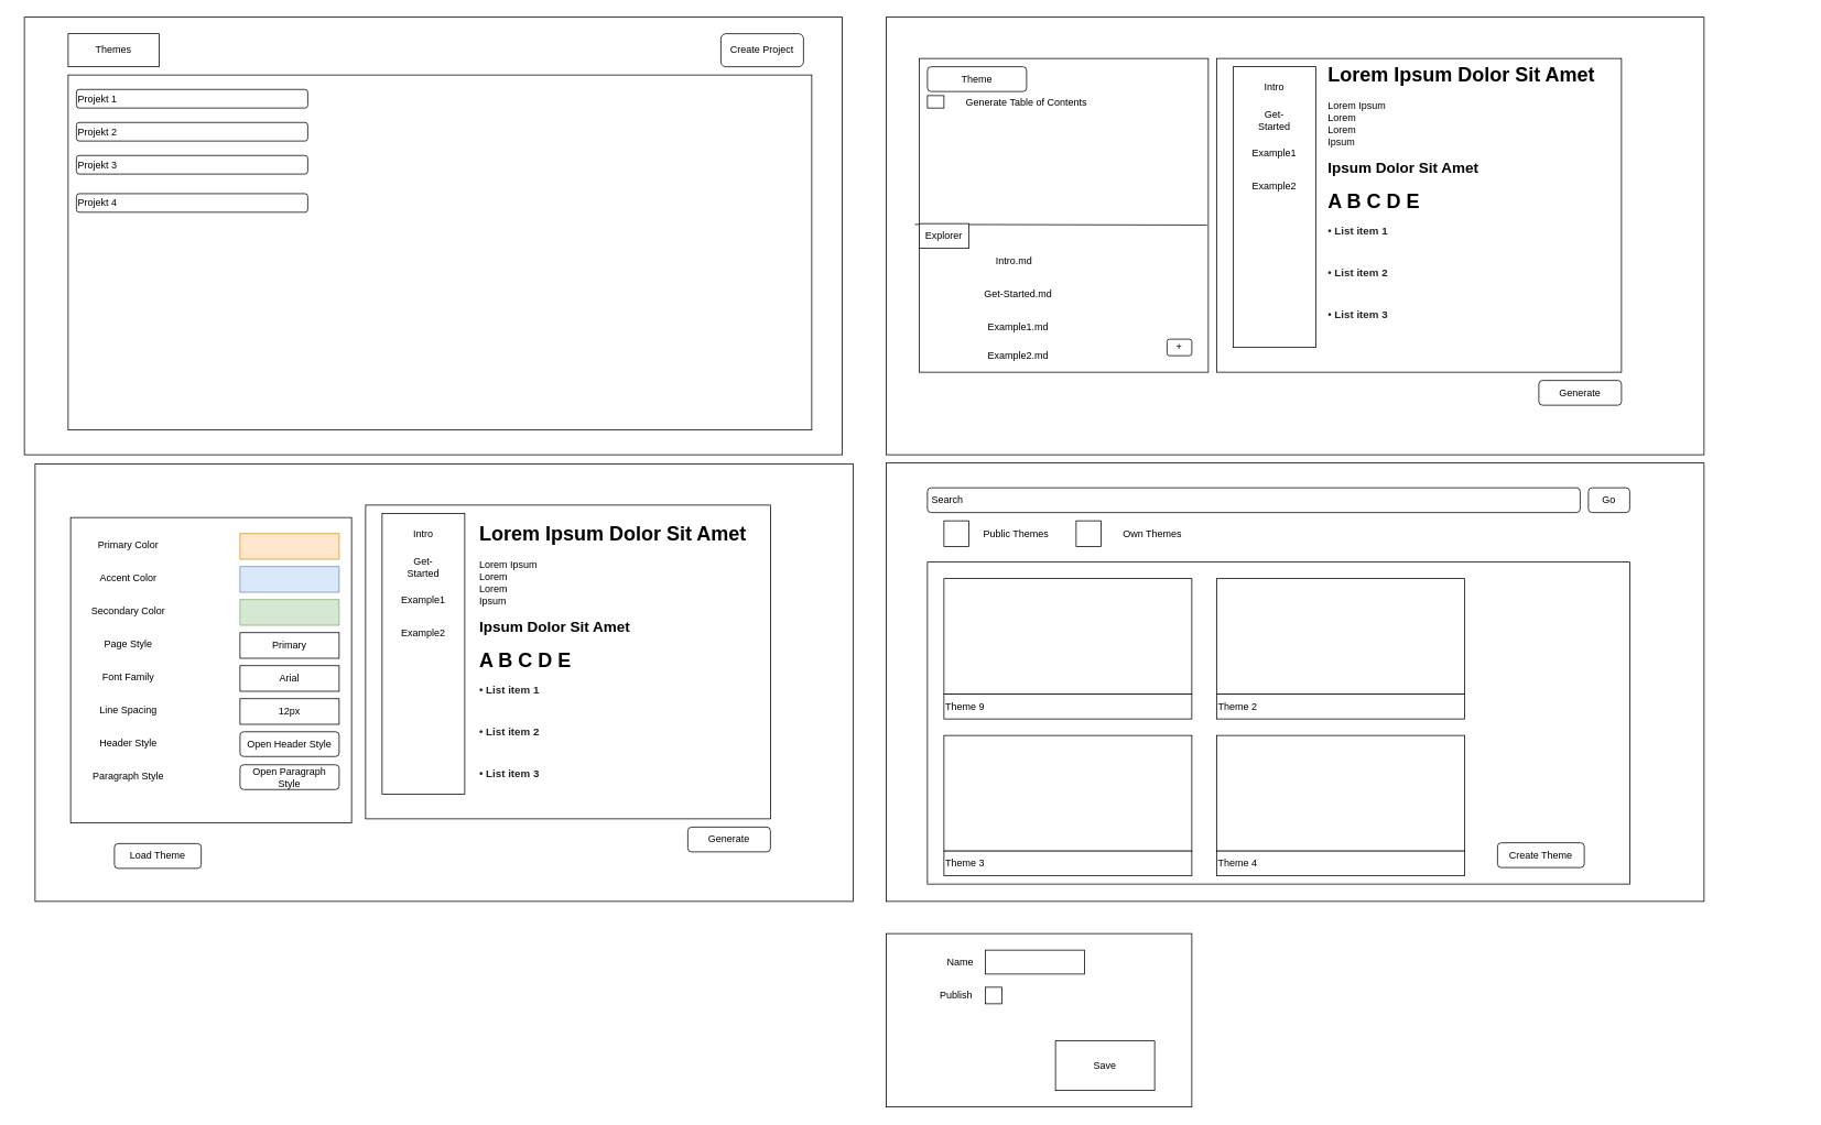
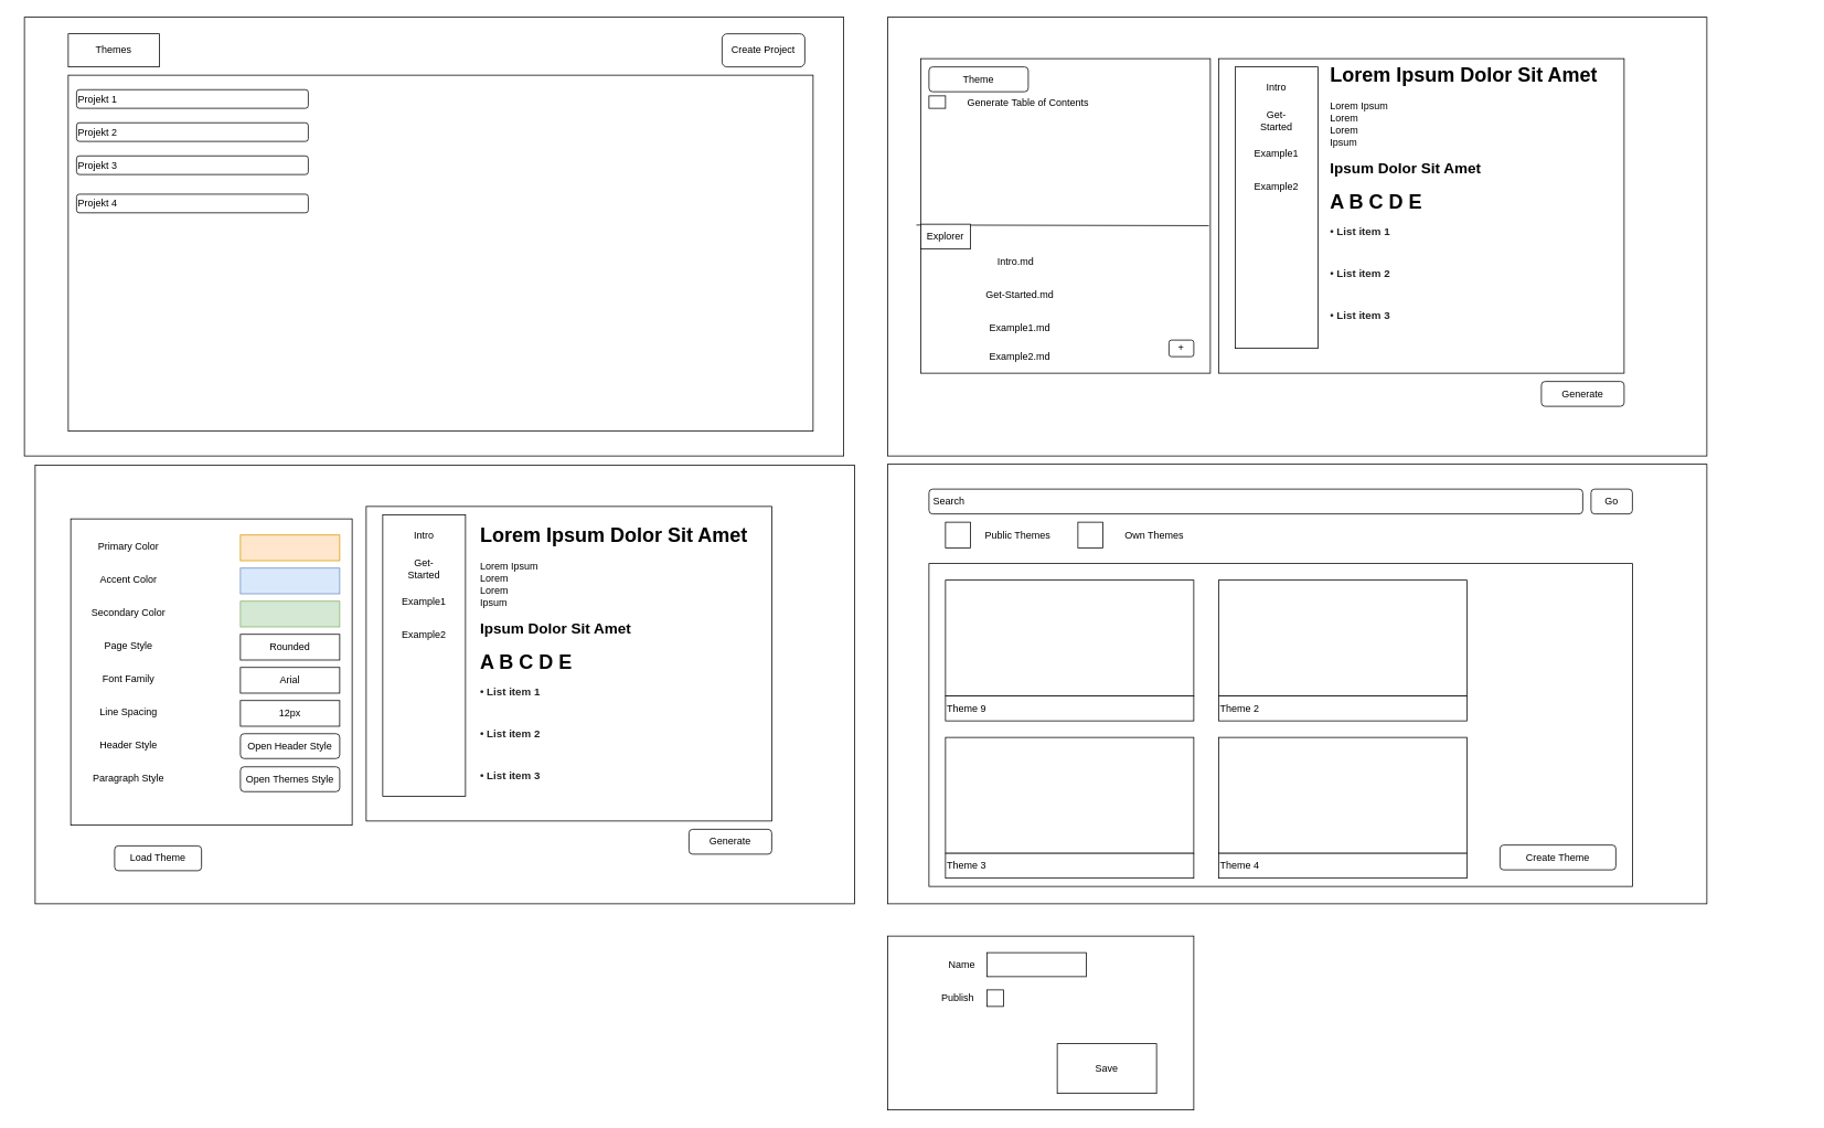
- <mxCell id="56" value="Primary" style="rounded=0;whiteSpace=wrap;html=1;" parent="1" vertex="1"><mxGeometry x="290" y="765.5" width="120" height="31" as="geometry" /></mxCell>
+ <mxCell id="56" value="Rounded" style="rounded=0;whiteSpace=wrap;html=1;" parent="1" vertex="1"><mxGeometry x="290" y="765.5" width="120" height="31" as="geometry" /></mxCell>
- <mxCell id="67" value="Open Paragraph Style" style="rounded=1;whiteSpace=wrap;html=1;" parent="1" vertex="1"><mxGeometry x="290" y="925.5" width="120" height="30" as="geometry" /></mxCell>
+ <mxCell id="67" value="Open Themes Style" style="rounded=1;whiteSpace=wrap;html=1;" parent="1" vertex="1"><mxGeometry x="290" y="925.5" width="120" height="30" as="geometry" /></mxCell>
- <mxCell id="24" value="Create Theme" style="rounded=1;whiteSpace=wrap;html=1;" parent="1" vertex="1"><mxGeometry x="1812" y="1020" width="105" height="30" as="geometry" /></mxCell>
+ <mxCell id="24" value="Create Theme" style="rounded=1;whiteSpace=wrap;html=1;" parent="1" vertex="1"><mxGeometry x="1812" y="1020" width="140" height="30" as="geometry" /></mxCell>
